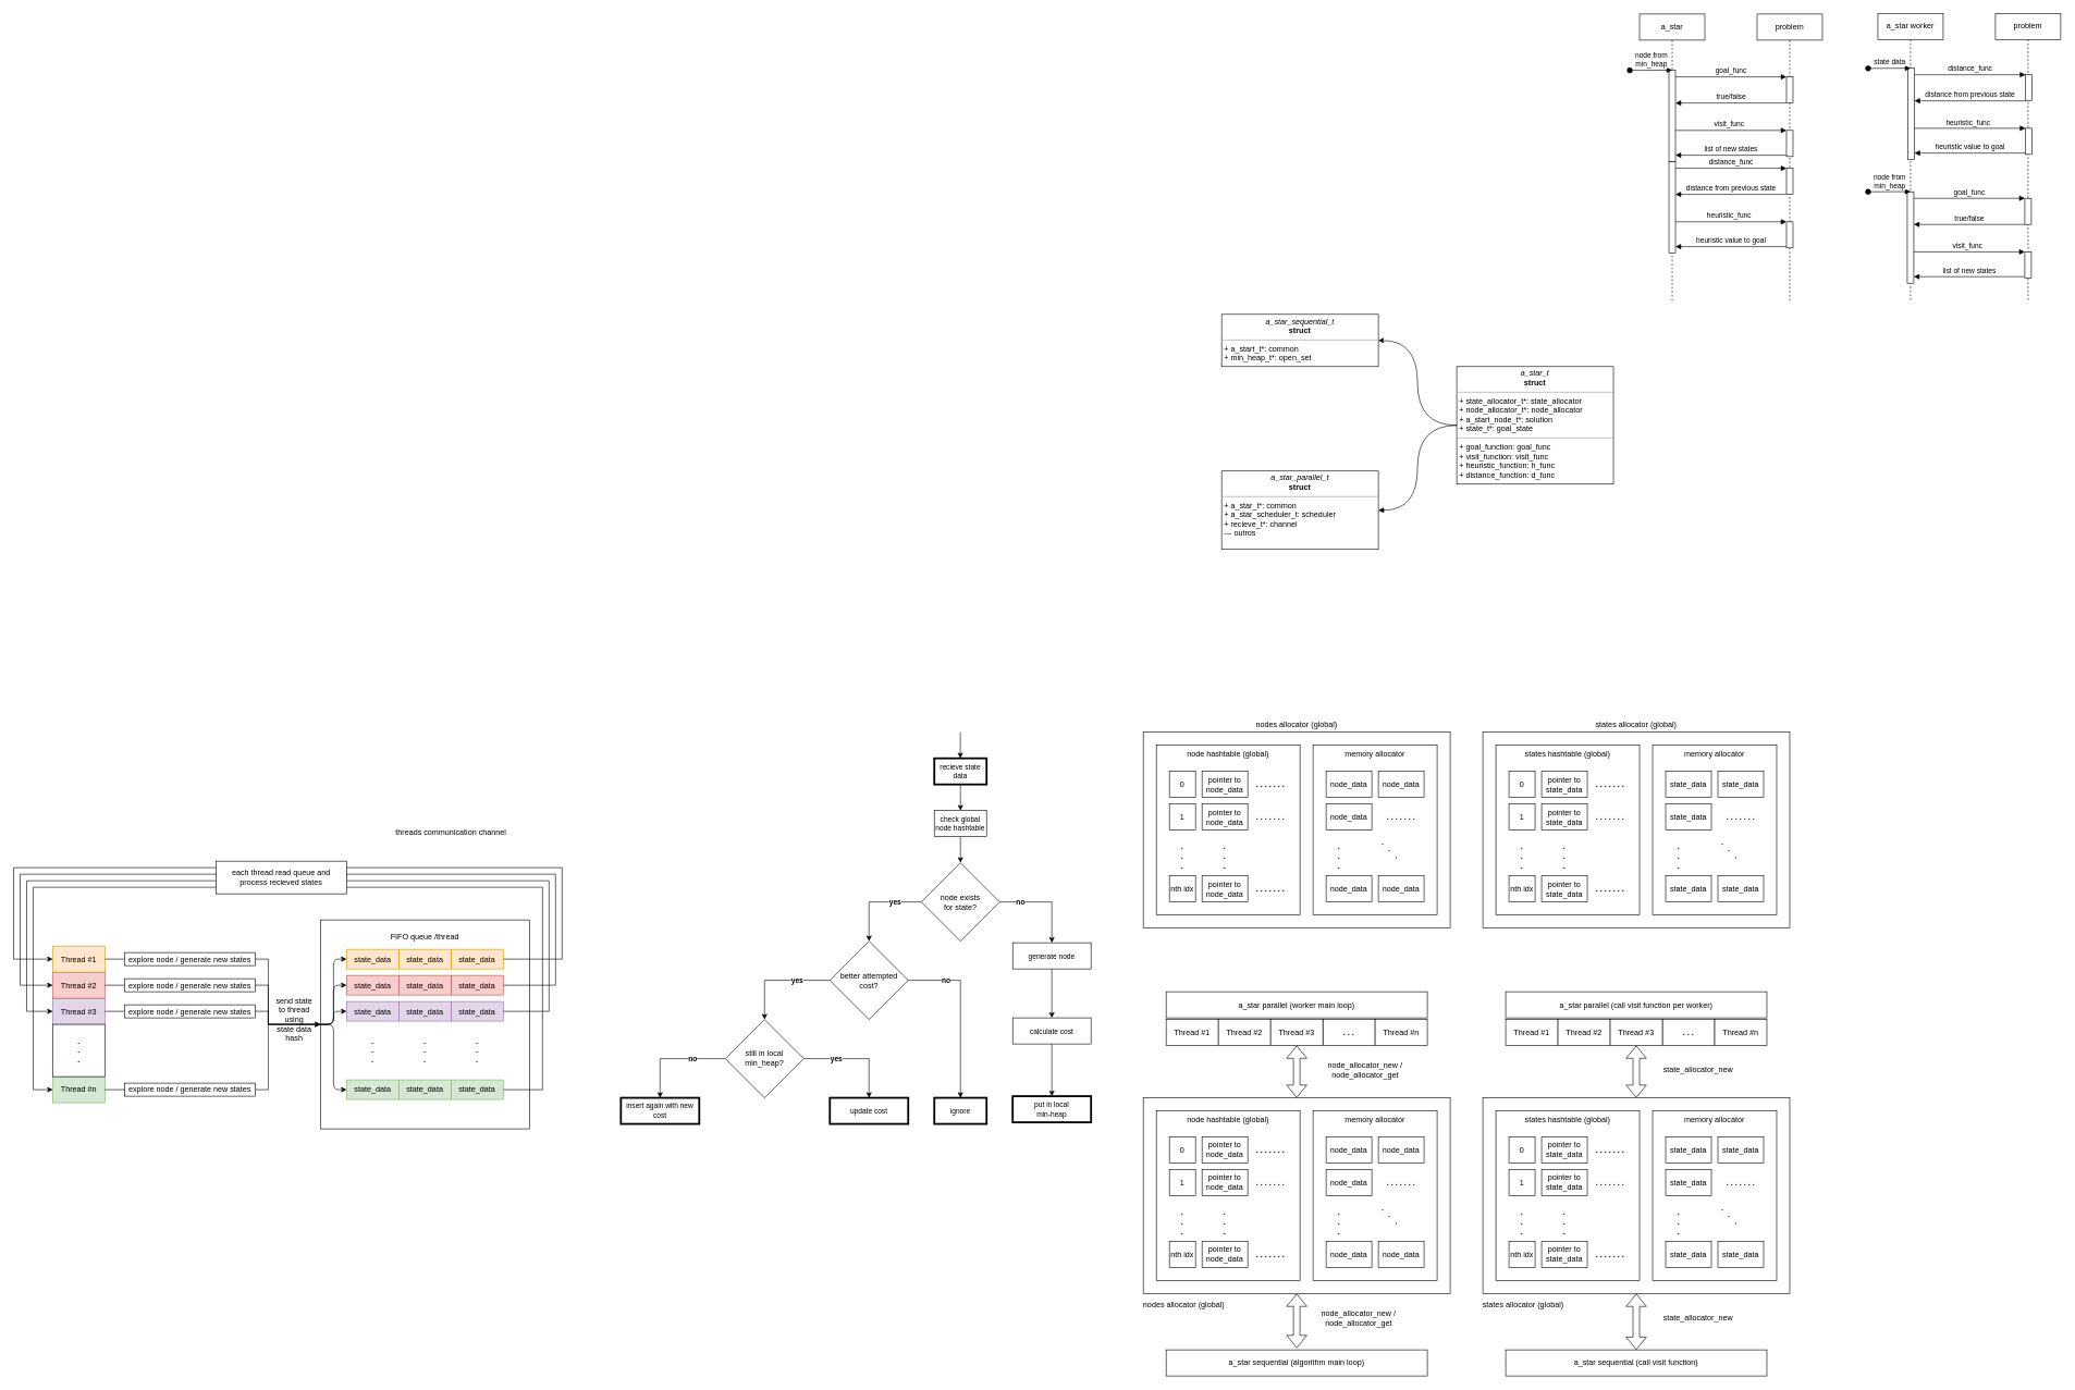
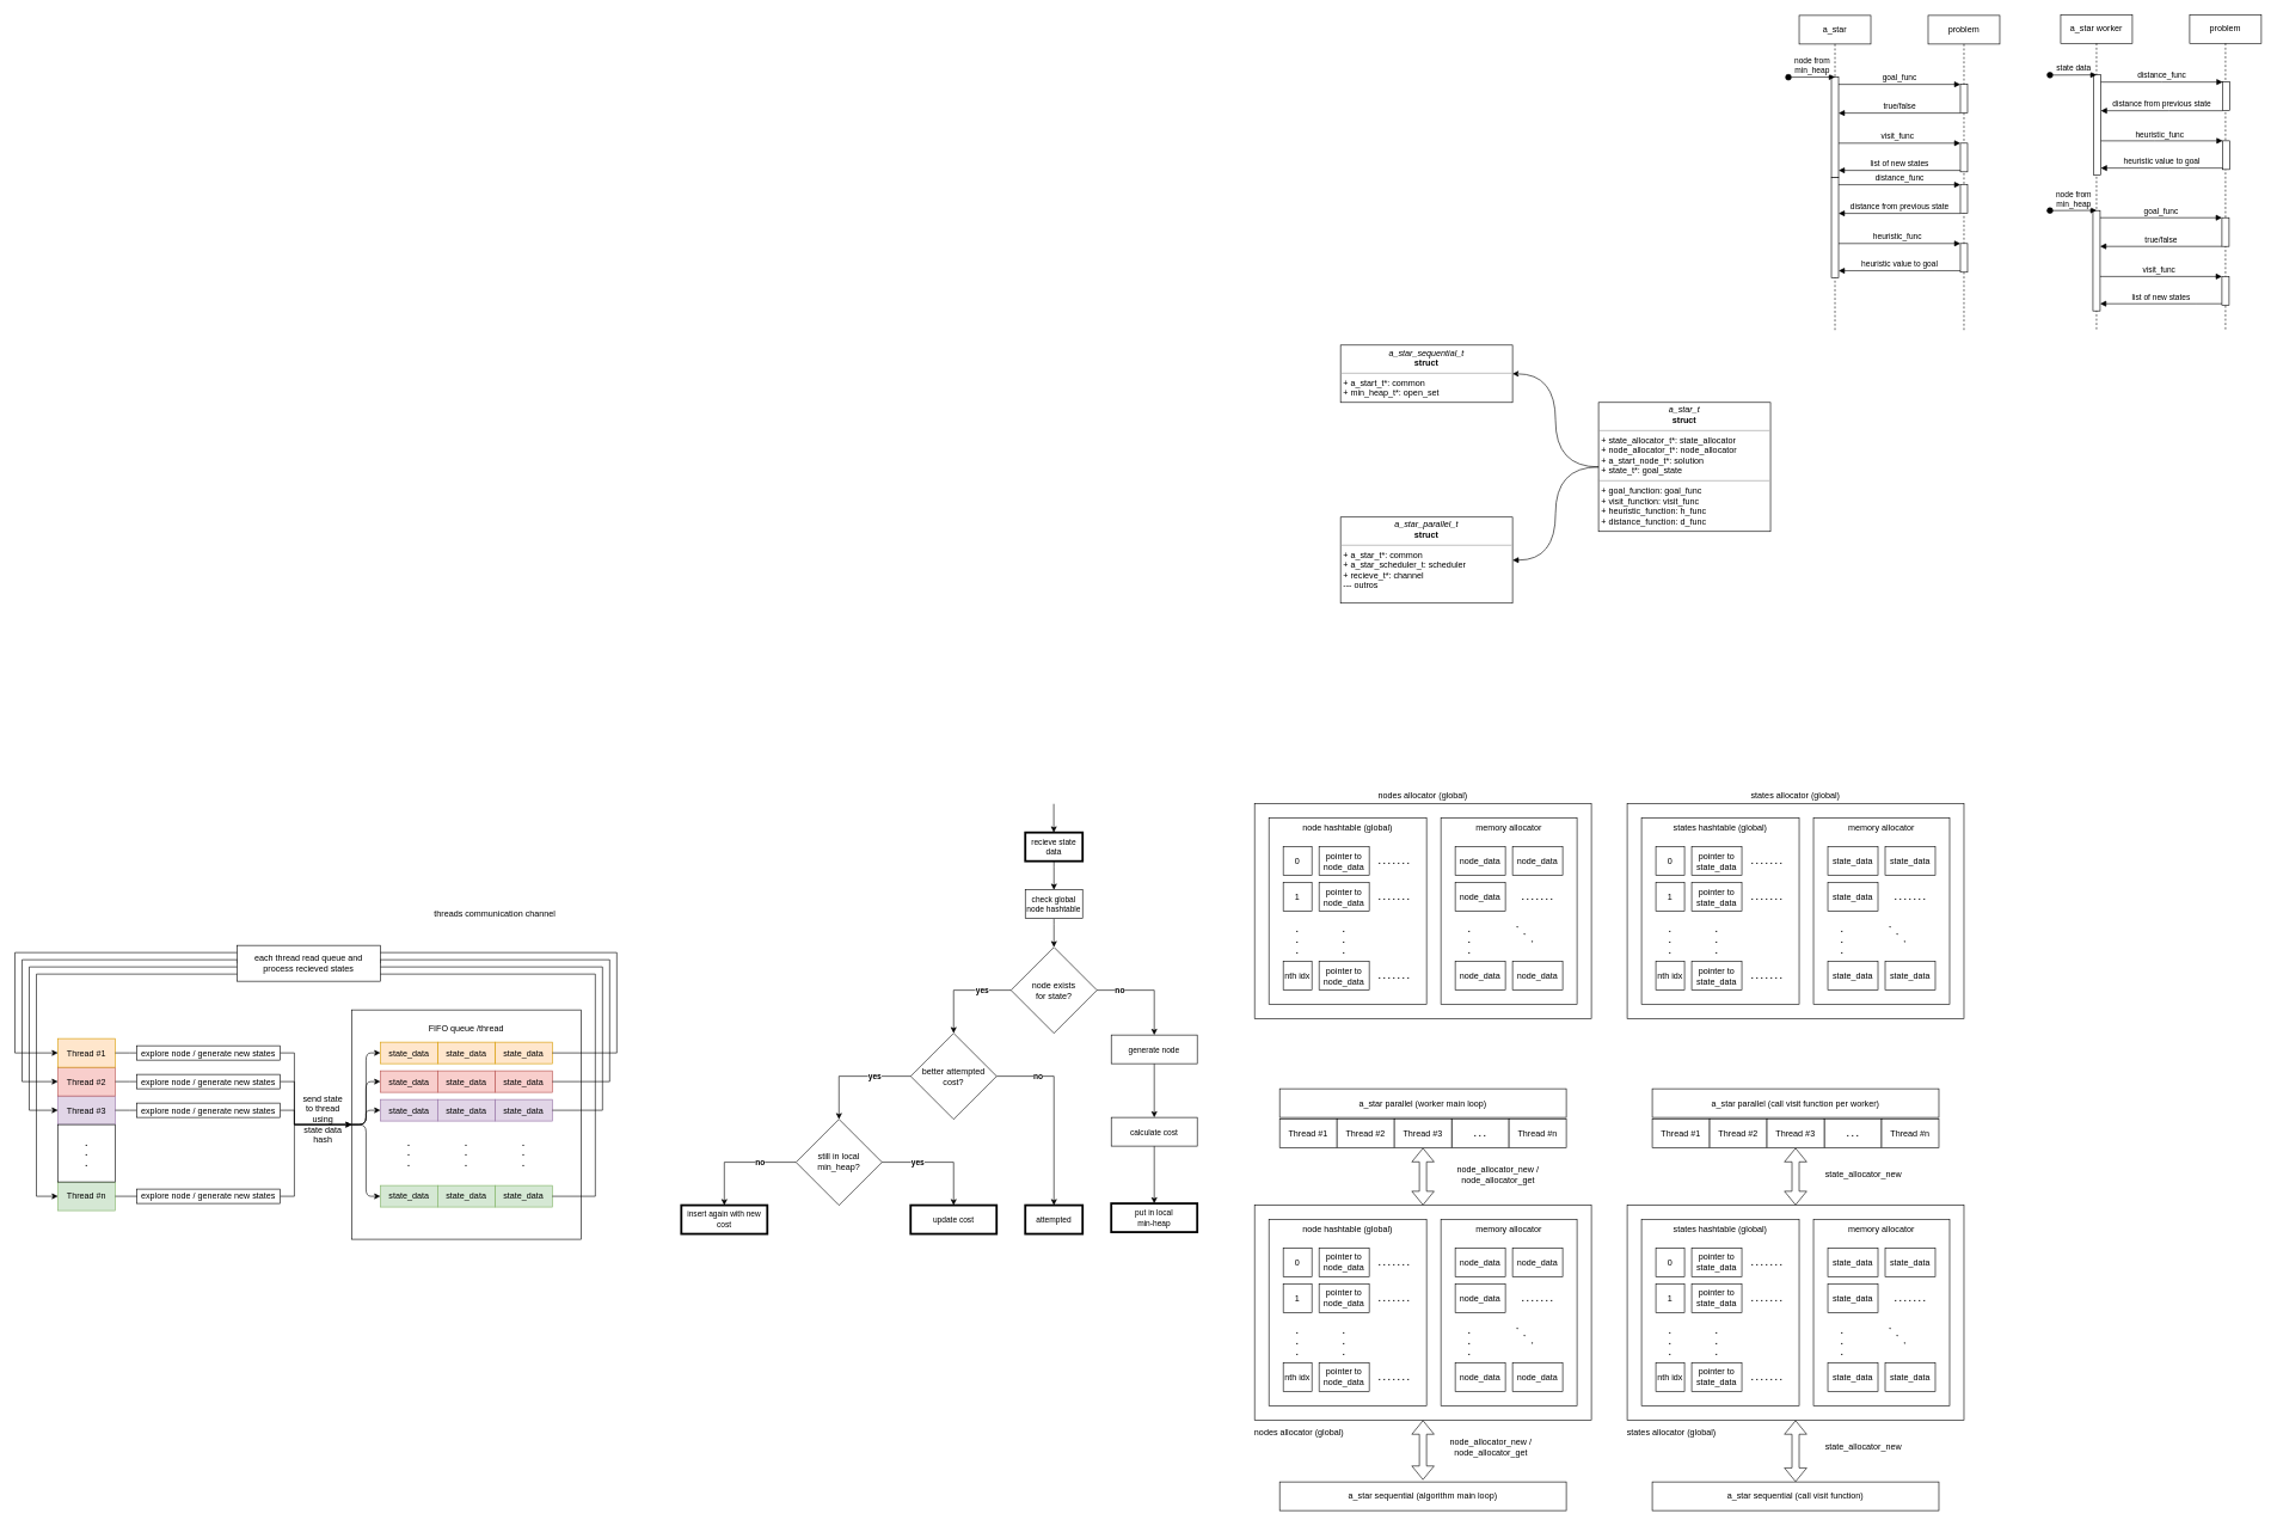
- <mxCell id="64" value="ignore" style="rounded=0;whiteSpace=wrap;html=1;fontSize=11;strokeWidth=3;" parent="1" vertex="1"><mxGeometry x="1430" y="1681" width="80" height="40" as="geometry" /></mxCell>
+ <mxCell id="64" value="attempted" style="rounded=0;whiteSpace=wrap;html=1;fontSize=11;strokeWidth=3;" parent="1" vertex="1"><mxGeometry x="1430" y="1681" width="80" height="40" as="geometry" /></mxCell>
